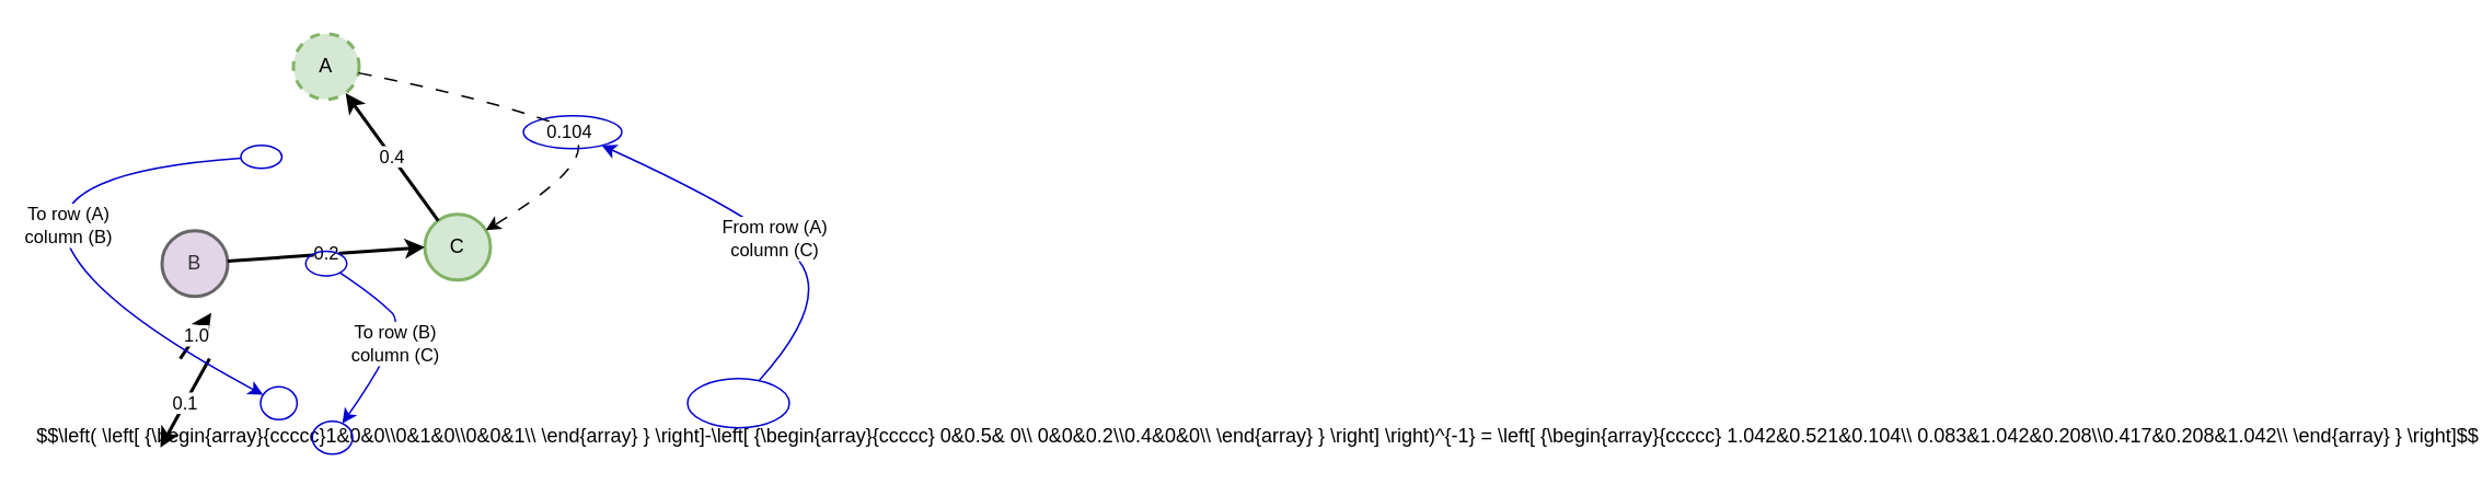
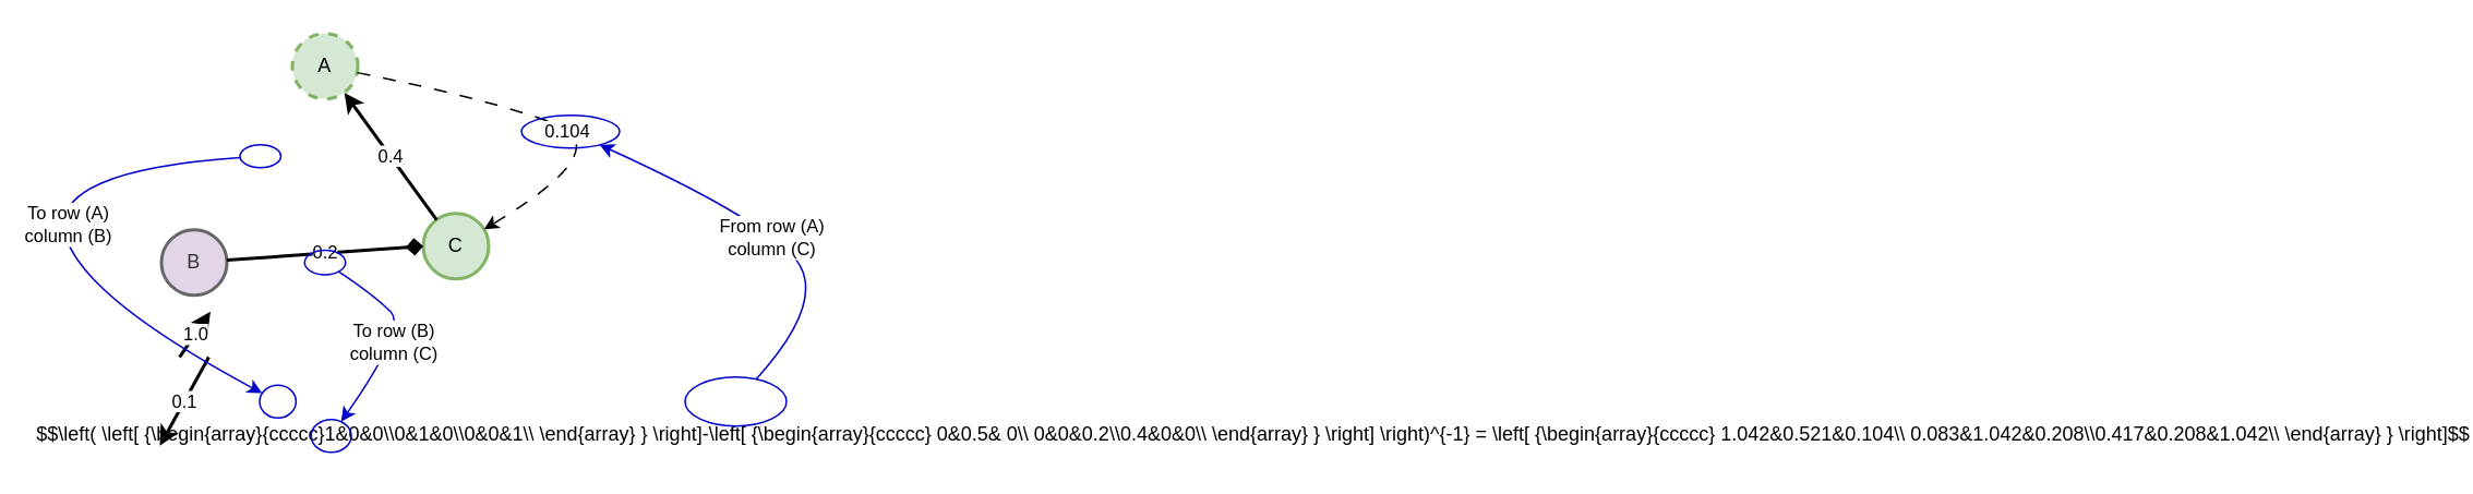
- <mxCell id="6" value="0.2" style="endArrow=classic;html=1;rounded=0;strokeWidth=2;entryX=0;entryY=0.5;entryDx=0;entryDy=0;" edge="1" parent="1" source="4" target="3"><mxGeometry width="50" height="50" relative="1" as="geometry"><mxPoint x="154" y="144" as="sourcePoint" /><mxPoint x="189.056" y="182.111" as="targetPoint" /></mxGeometry></mxCell>
+ <mxCell id="6" value="0.2" style="endArrow=diamond;html=1;rounded=0;strokeWidth=2;entryX=0;entryY=0.5;entryDx=0;entryDy=0;" edge="1" parent="1" source="4" target="3"><mxGeometry width="50" height="50" relative="1" as="geometry"><mxPoint x="154" y="144" as="sourcePoint" /><mxPoint x="189.056" y="182.111" as="targetPoint" /></mxGeometry></mxCell>
